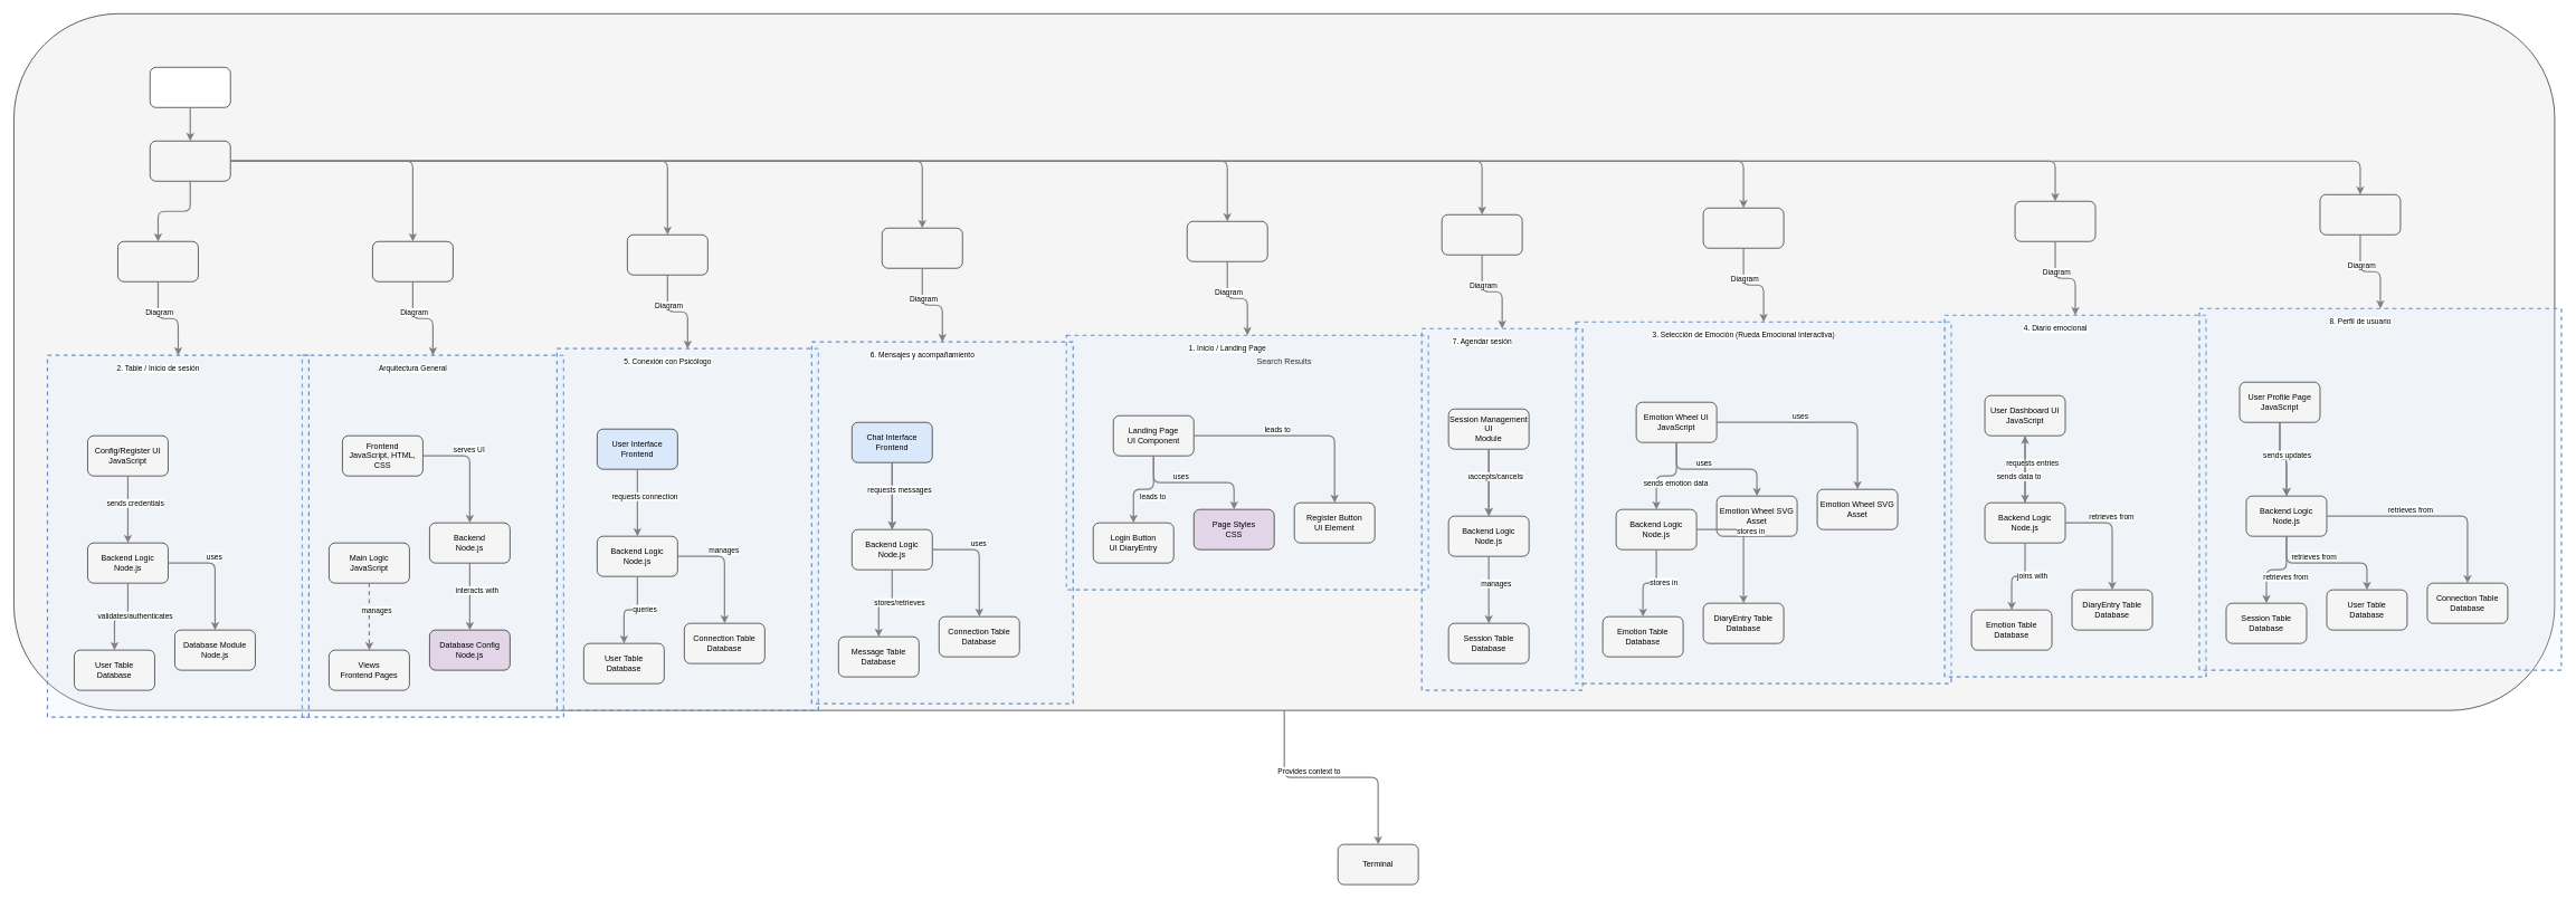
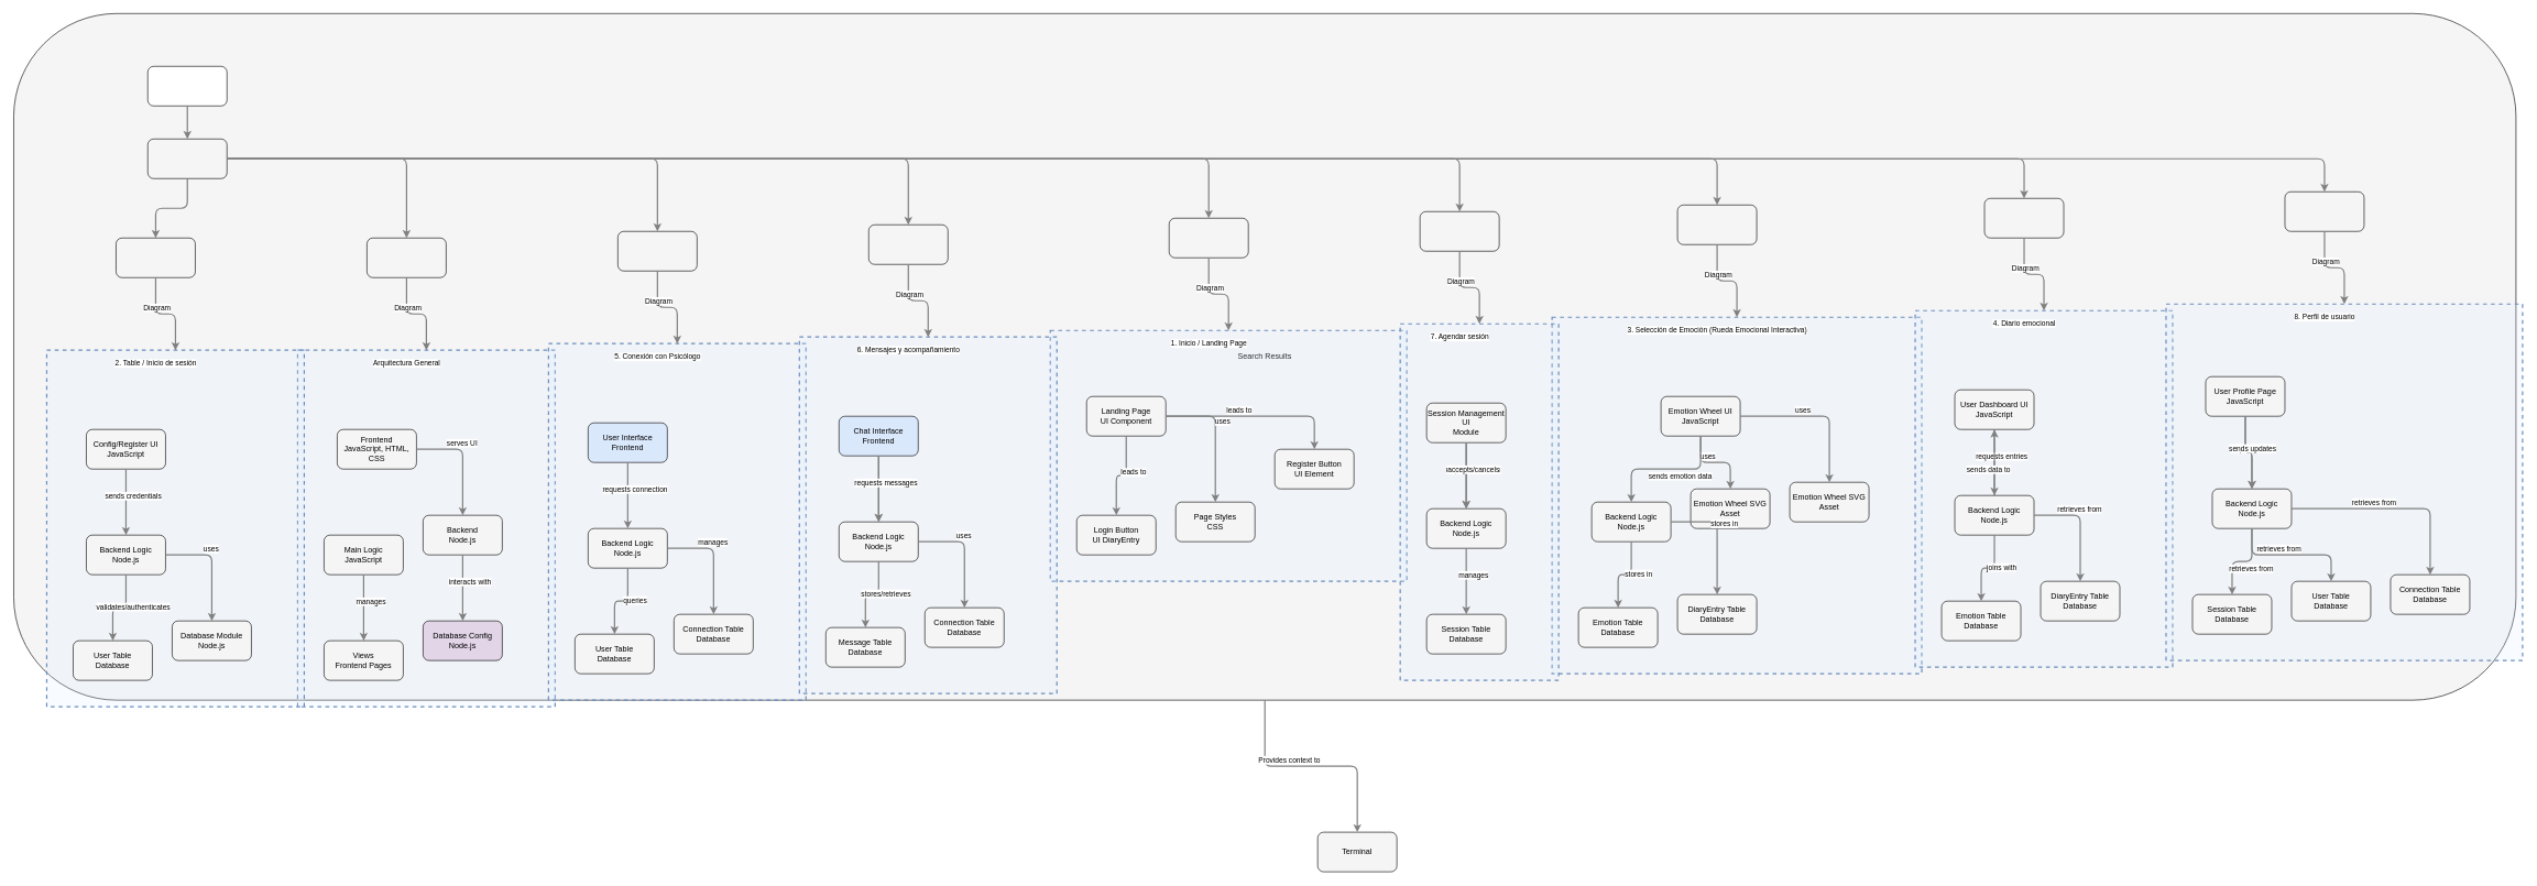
- <mxCell id="26" value="Emotion Wheel UI&lt;br&gt;JavaScript" style="rounded=1;whiteSpace=wrap;html=1;fillColor=#f5f5f5" parent="22" vertex="1"><mxGeometry x="90" y="120" width="120" height="60" as="geometry" /></mxCell>
+ <mxCell id="26" value="Emotion Wheel UI&lt;br&gt;JavaScript" style="rounded=1;whiteSpace=wrap;html=1;fillColor=#f5f5f5" parent="22" vertex="1"><mxGeometry x="165" y="120" width="120" height="60" as="geometry" /></mxCell>
- <mxCell id="12" value="Landing Page&lt;br&gt;UI Component" style="rounded=1;whiteSpace=wrap;html=1;fillColor=#f5f5f5" parent="10" vertex="1"><mxGeometry x="70" y="120" width="120" height="60" as="geometry" /></mxCell>
+ <mxCell id="12" value="Landing Page&lt;br&gt;UI Component" style="rounded=1;whiteSpace=wrap;html=1;fillColor=#f5f5f5" parent="10" vertex="1"><mxGeometry x="55" y="100" width="120" height="60" as="geometry" /></mxCell>
- <mxCell id="14" value="Register Button&lt;br&gt;UI Element" style="rounded=1;whiteSpace=wrap;html=1;fillColor=#f5f5f5" parent="10" vertex="1"><mxGeometry x="340" y="250" width="120" height="60" as="geometry" /></mxCell>
+ <mxCell id="14" value="Register Button&lt;br&gt;UI Element" style="rounded=1;whiteSpace=wrap;html=1;fillColor=#f5f5f5" parent="10" vertex="1"><mxGeometry x="340" y="180" width="120" height="60" as="geometry" /></mxCell>
- <mxCell id="11" value="Page Styles&lt;br&gt;CSS" style="rounded=1;whiteSpace=wrap;html=1;fillColor=#e1d5e7;" parent="10" vertex="1"><mxGeometry x="190" y="260" width="120" height="60" as="geometry" /></mxCell>
+ <mxCell id="11" value="Page Styles&lt;br&gt;CSS" style="rounded=1;whiteSpace=wrap;html=1;fillColor=#f5f5f5" parent="10" vertex="1"><mxGeometry x="190" y="260" width="120" height="60" as="geometry" /></mxCell>
- <mxCell id="76" style="edgeStyle=orthogonalEdgeStyle;rounded=1;orthogonalLoop=1;jettySize=auto;html=1;strokeColor=#808080;strokeWidth=2;jumpStyle=arc;jumpSize=10;spacing=15;labelBackgroundColor=white;labelBorderColor=none;dashed=1;" parent="1" source="7" target="8" edge="1"><mxGeometry relative="1" as="geometry" /></mxCell>
+ <mxCell id="76" style="edgeStyle=orthogonalEdgeStyle;rounded=1;orthogonalLoop=1;jettySize=auto;html=1;strokeColor=#808080;strokeWidth=2;jumpStyle=arc;jumpSize=10;spacing=15;labelBackgroundColor=white;labelBorderColor=none" parent="1" source="7" target="8" edge="1"><mxGeometry relative="1" as="geometry" /></mxCell>
